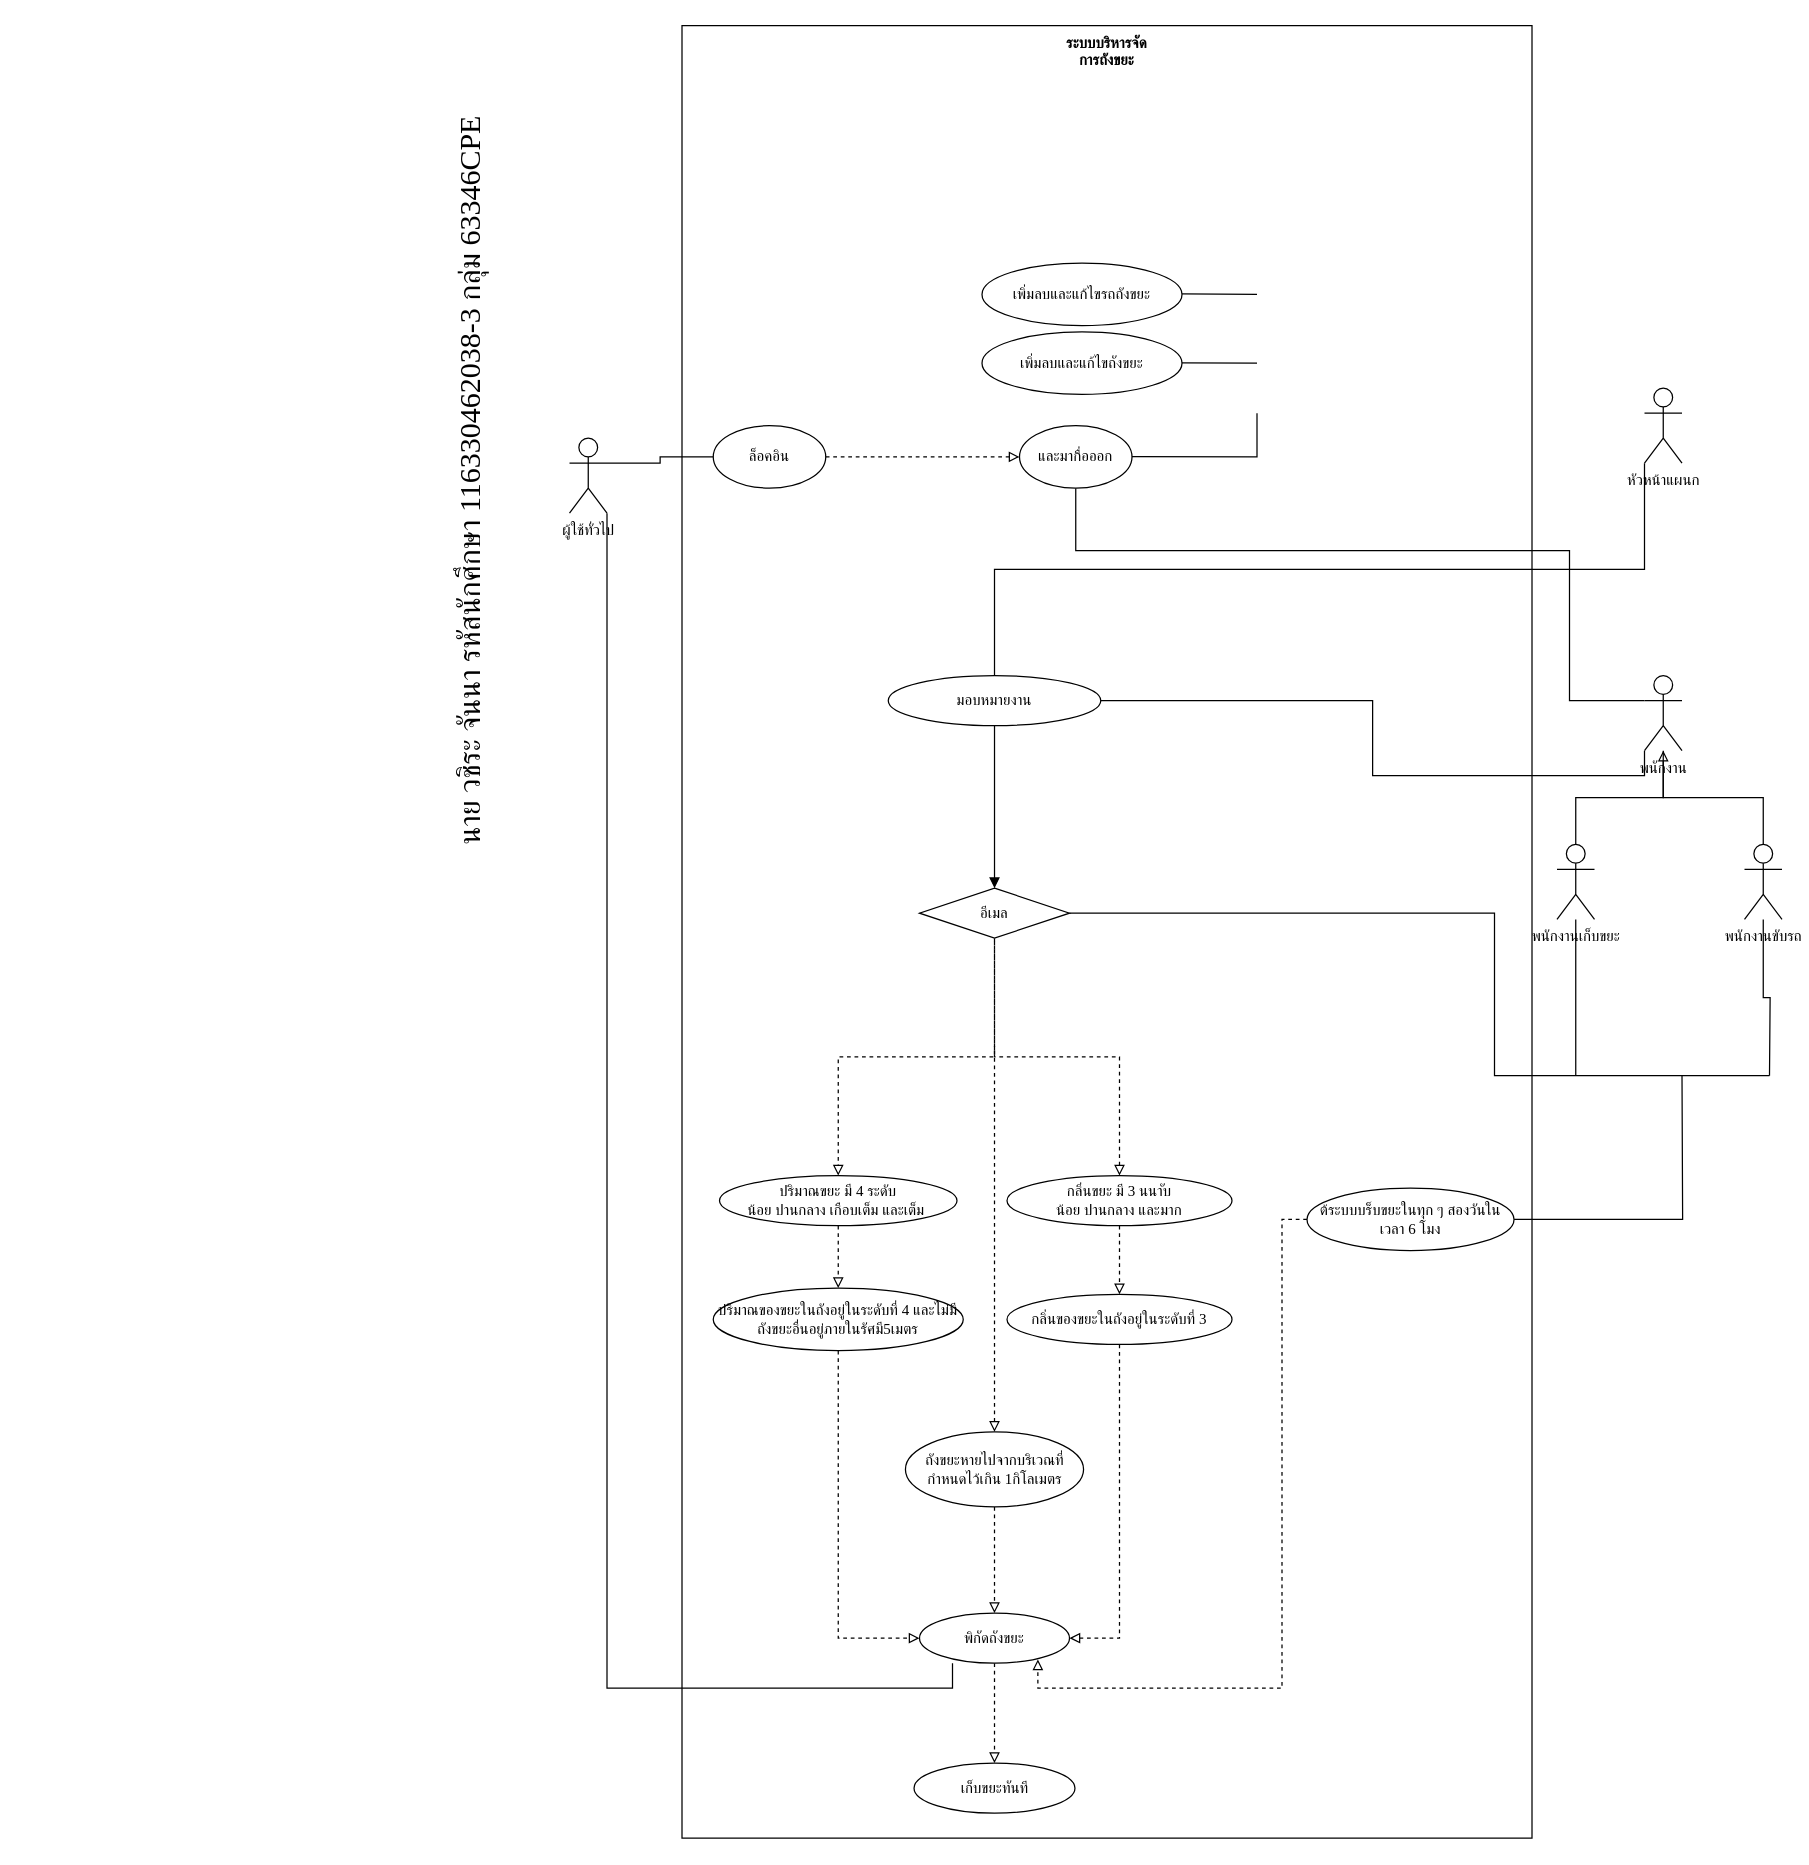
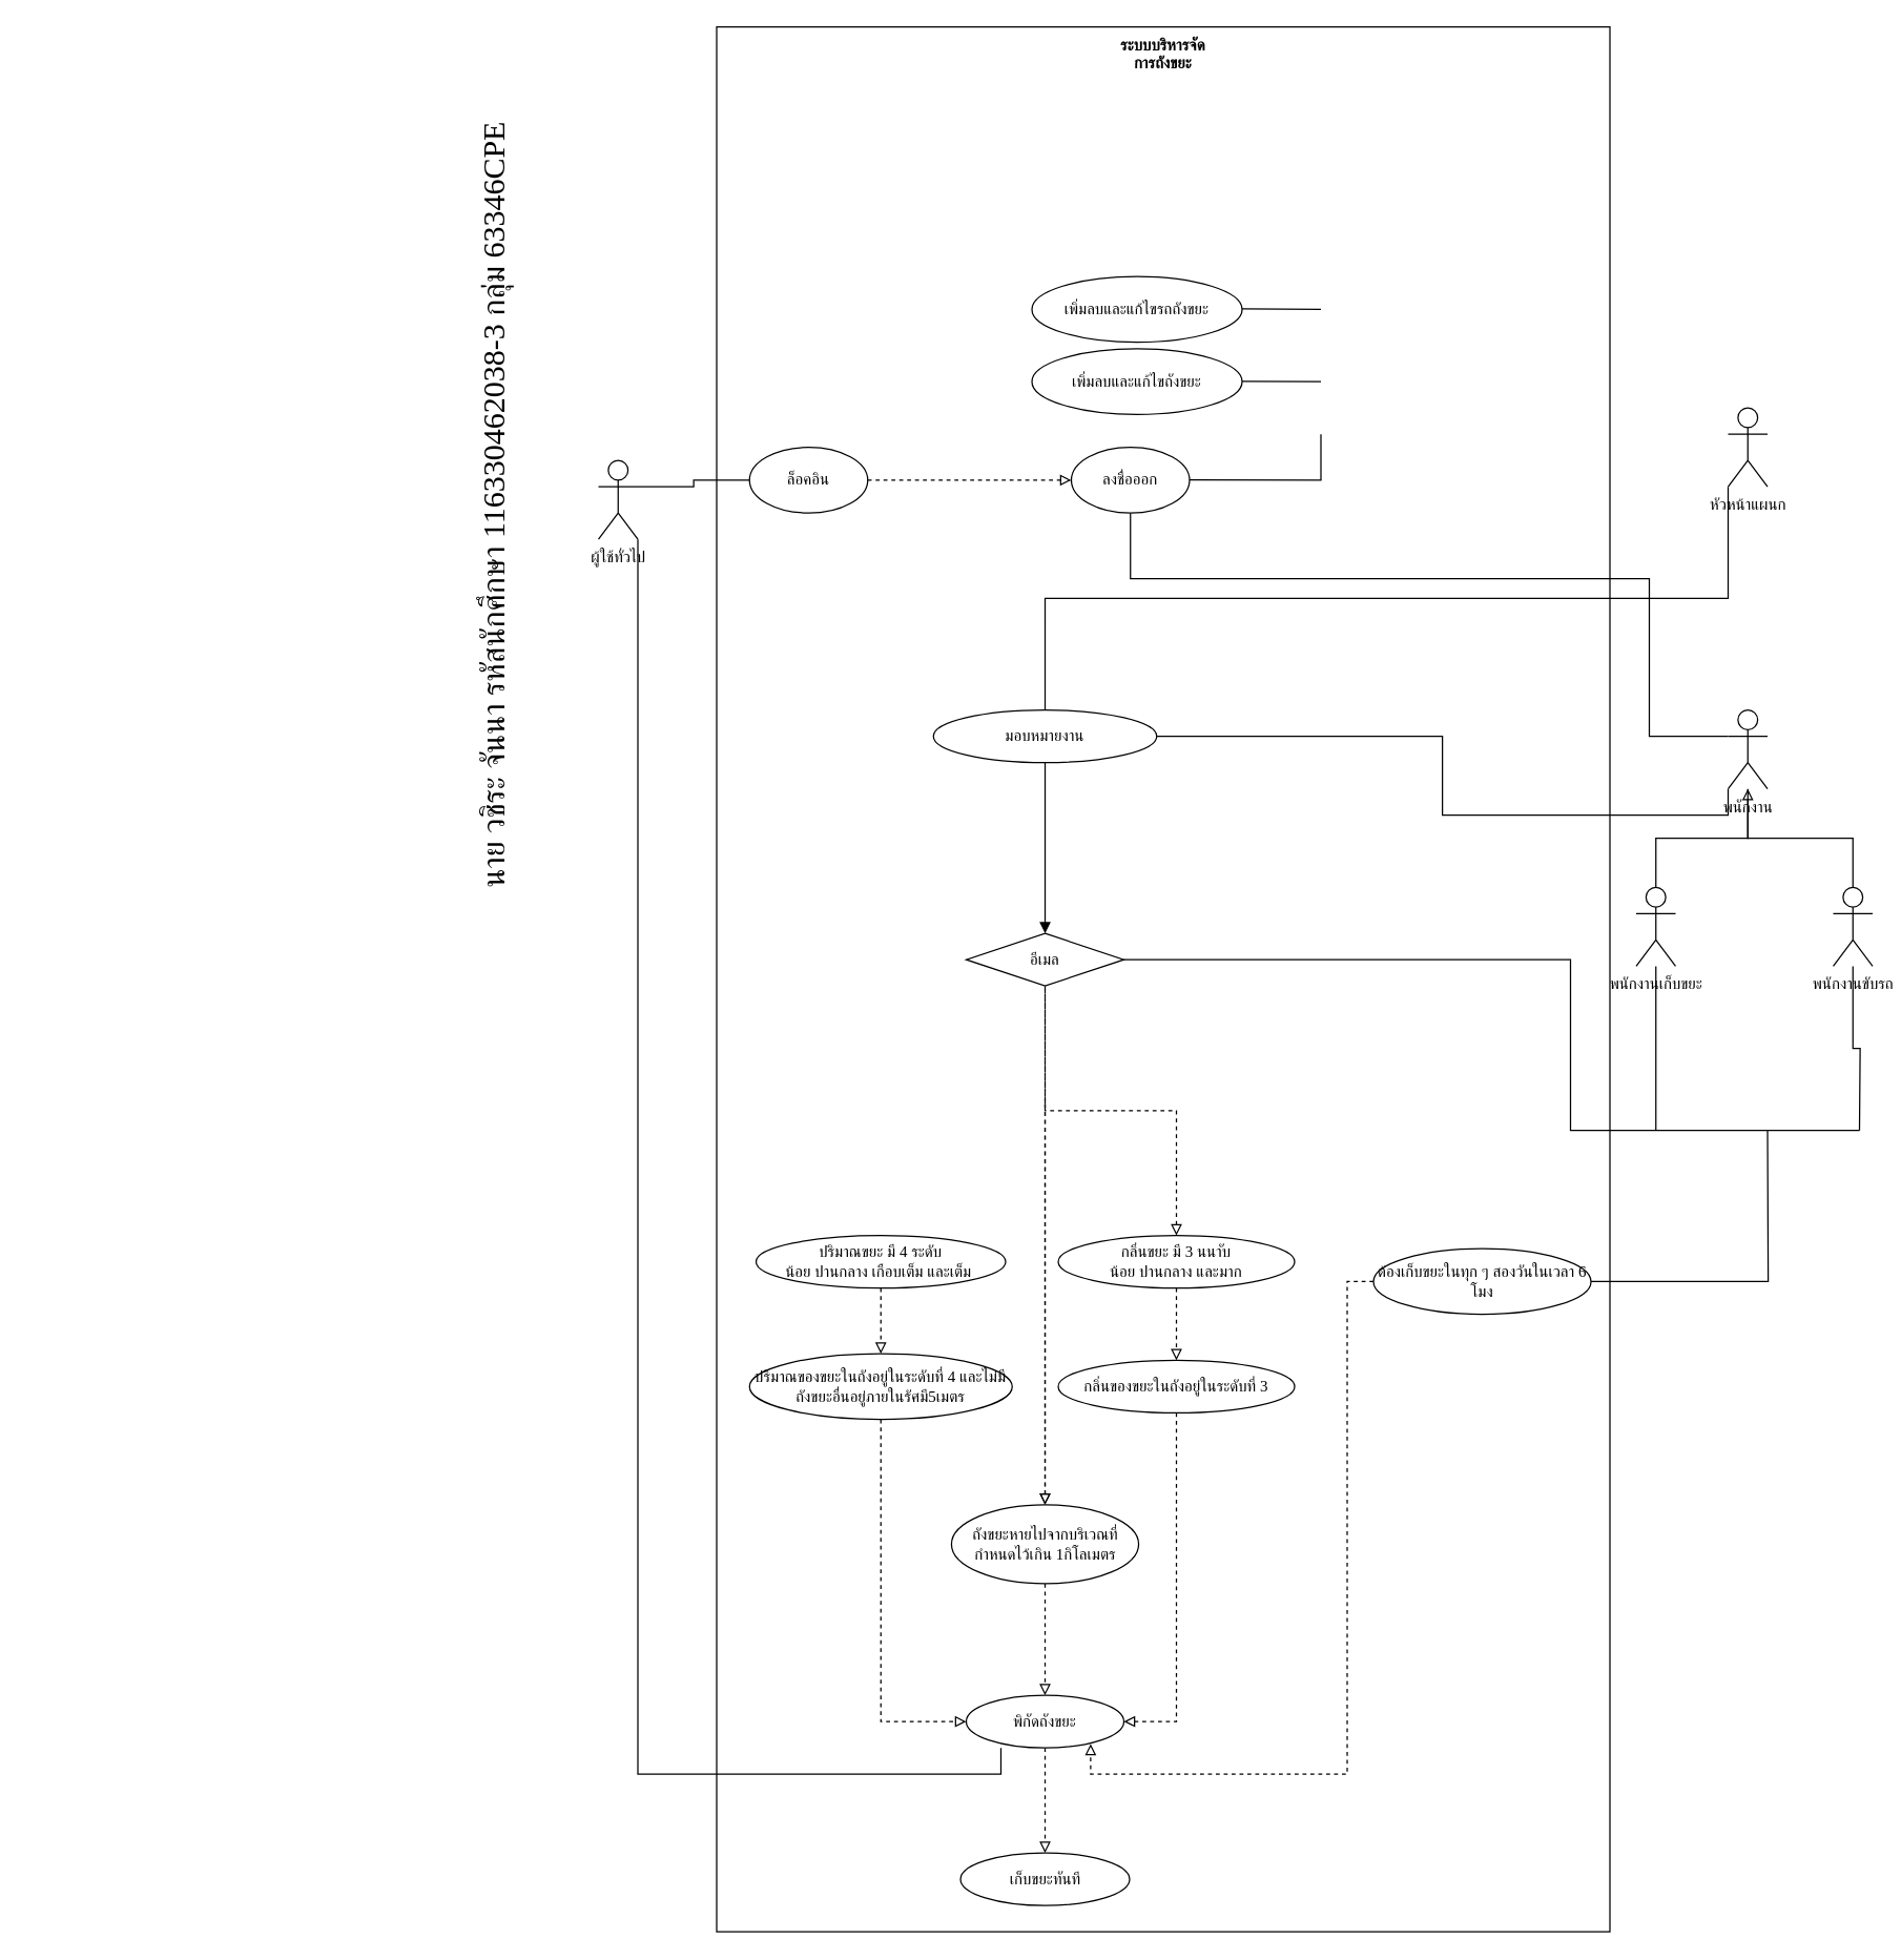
- <mxCell id="10" value="และมากื่อออก" style="ellipse;whiteSpace=wrap;html=1;fontFamily=Verdana;align=center;" vertex="1" parent="1"><mxGeometry x="815" y="340" width="90" height="50" as="geometry" /></mxCell>
+ <mxCell id="10" value="ลงชื่อออก" style="ellipse;whiteSpace=wrap;html=1;fontFamily=Verdana;align=center;" vertex="1" parent="1"><mxGeometry x="815" y="340" width="90" height="50" as="geometry" /></mxCell>
- <mxCell id="33" style="edgeStyle=orthogonalEdgeStyle;rounded=0;orthogonalLoop=1;jettySize=auto;html=1;exitX=0.5;exitY=1;exitDx=0;exitDy=0;entryX=0.5;entryY=0;entryDx=0;entryDy=0;shadow=0;fontFamily=Verdana;endArrow=block;endFill=0;strokeColor=default;dashed=1;" edge="1" parent="1" source="36" target="29"><mxGeometry relative="1" as="geometry" /></mxCell>
+ <mxCell id="33" style="edgeStyle=orthogonalEdgeStyle;rounded=0;orthogonalLoop=1;jettySize=auto;html=1;exitX=0.5;exitY=1;exitDx=0;exitDy=0;shadow=0;fontFamily=Verdana;endArrow=block;endFill=0;strokeColor=default;dashed=1;" edge="1" parent="1" source="36" target="43"><mxGeometry relative="1" as="geometry" /></mxCell>
- <mxCell id="27" value="ต้ระบบบร็บขยะในทุก ๆ สองวันในเวลา 6 โมง" style="ellipse;whiteSpace=wrap;html=1;fontFamily=Verdana;" vertex="1" parent="1"><mxGeometry x="1045" y="950" width="165.62" height="50" as="geometry" /></mxCell>
+ <mxCell id="27" value="ต้องเก็บขยะในทุก ๆ สองวันในเวลา 6 โมง" style="ellipse;whiteSpace=wrap;html=1;fontFamily=Verdana;" vertex="1" parent="1"><mxGeometry x="1045" y="950" width="165.62" height="50" as="geometry" /></mxCell>
